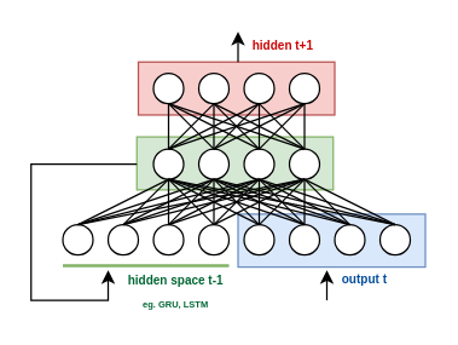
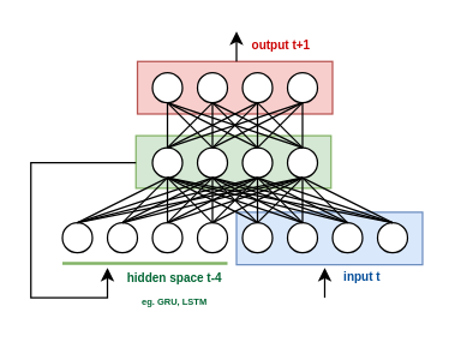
- <mxCell id="75" value="&lt;span style=&quot;font-size: 8px&quot;&gt;hidden t+1&lt;/span&gt;" style="text;html=1;strokeColor=none;fillColor=none;align=center;verticalAlign=middle;whiteSpace=wrap;rounded=0;fontStyle=1;fontColor=#CC0000;" vertex="1" parent="1"><mxGeometry x="157" y="24" width="60" height="10" as="geometry" /></mxCell>
+ <mxCell id="75" value="&lt;span style=&quot;font-size: 8px&quot;&gt;output t+1&lt;/span&gt;" style="text;html=1;strokeColor=none;fillColor=none;align=center;verticalAlign=middle;whiteSpace=wrap;rounded=0;fontStyle=1;fontColor=#CC0000;" vertex="1" parent="1"><mxGeometry x="157" y="24" width="60" height="10" as="geometry" /></mxCell>
- <mxCell id="70" value="&lt;span style=&quot;font-size: 8px&quot;&gt;output t&lt;/span&gt;" style="text;html=1;strokeColor=none;fillColor=none;align=center;verticalAlign=middle;whiteSpace=wrap;rounded=0;fontStyle=1;fontColor=#004C99;" vertex="1" parent="1"><mxGeometry x="211" y="178" width="60" height="10" as="geometry" /></mxCell>
+ <mxCell id="70" value="&lt;span style=&quot;font-size: 8px&quot;&gt;input t&lt;/span&gt;" style="text;html=1;strokeColor=none;fillColor=none;align=center;verticalAlign=middle;whiteSpace=wrap;rounded=0;fontStyle=1;fontColor=#004C99;" vertex="1" parent="1"><mxGeometry x="211" y="178" width="60" height="10" as="geometry" /></mxCell>
- <mxCell id="73" value="&lt;font style=&quot;font-size: 8px&quot;&gt;hidden space t-1&lt;br&gt;&lt;/font&gt;&lt;font style=&quot;font-size: 6px&quot;&gt;eg. GRU, LSTM&lt;/font&gt;" style="text;html=1;strokeColor=none;fillColor=none;align=center;verticalAlign=middle;whiteSpace=wrap;rounded=0;fontStyle=1;fontColor=#006633;" vertex="1" parent="1"><mxGeometry x="81" y="176" width="70" height="30" as="geometry" /></mxCell>
+ <mxCell id="73" value="&lt;font style=&quot;font-size: 8px&quot;&gt;hidden space t-4&lt;br&gt;&lt;/font&gt;&lt;font style=&quot;font-size: 6px&quot;&gt;eg. GRU, LSTM&lt;/font&gt;" style="text;html=1;strokeColor=none;fillColor=none;align=center;verticalAlign=middle;whiteSpace=wrap;rounded=0;fontStyle=1;fontColor=#006633;" vertex="1" parent="1"><mxGeometry x="81" y="176" width="70" height="30" as="geometry" /></mxCell>
